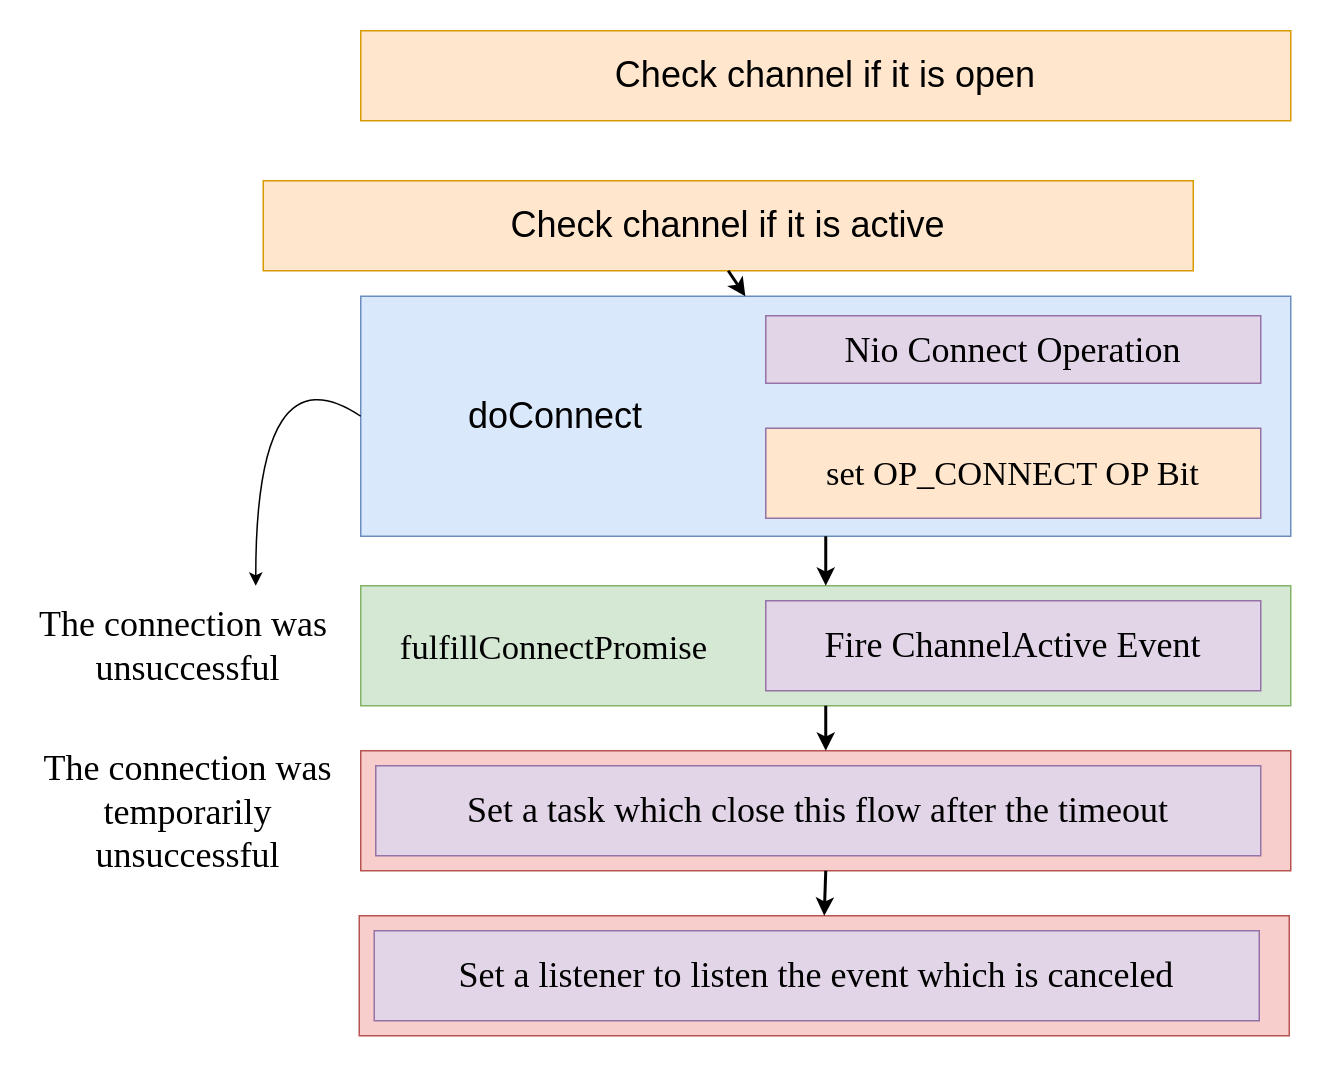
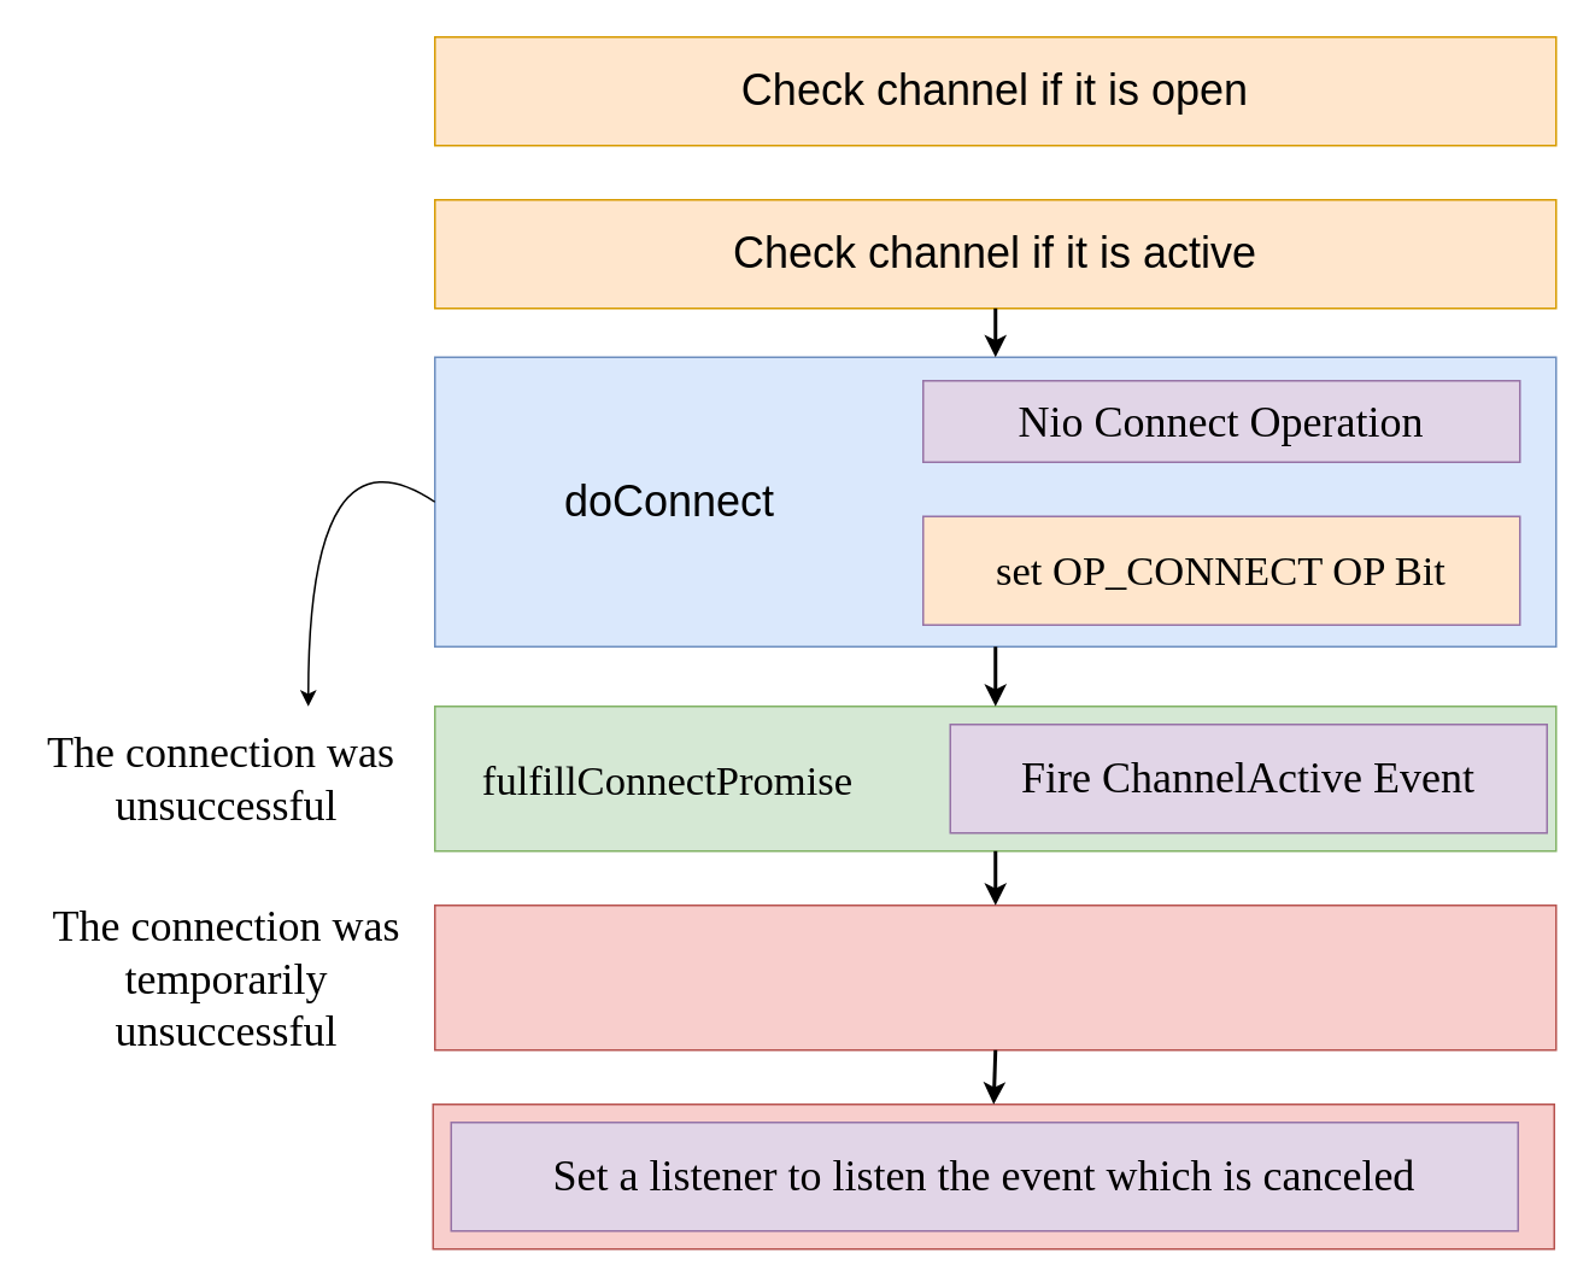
- <mxCell id="3" value="Check channel if it is active" style="rounded=0;whiteSpace=wrap;html=1;fontSize=24;fillColor=#ffe6cc;strokeColor=#d79b00;" vertex="1" parent="1"><mxGeometry x="175" y="120" width="620" height="60" as="geometry" /></mxCell>
+ <mxCell id="3" value="Check channel if it is active" style="rounded=0;whiteSpace=wrap;html=1;fontSize=24;fillColor=#ffe6cc;strokeColor=#d79b00;" vertex="1" parent="1"><mxGeometry x="240" y="110" width="620" height="60" as="geometry" /></mxCell>
- <mxCell id="10" value="Fire ChannelActive Event" style="rounded=0;whiteSpace=wrap;html=1;labelBackgroundColor=none;fontFamily=Comic Sans MS;fontSize=24;fillColor=#e1d5e7;strokeColor=#9673a6;" vertex="1" parent="1"><mxGeometry x="510" y="400" width="330" height="60" as="geometry" /></mxCell>
+ <mxCell id="10" value="Fire ChannelActive Event" style="rounded=0;whiteSpace=wrap;html=1;labelBackgroundColor=none;fontFamily=Comic Sans MS;fontSize=24;fillColor=#e1d5e7;strokeColor=#9673a6;" vertex="1" parent="1"><mxGeometry x="525" y="400" width="330" height="60" as="geometry" /></mxCell>
- <mxCell id="13" value="Set a task which close this flow after the timeout" style="rounded=0;whiteSpace=wrap;html=1;labelBackgroundColor=none;fontFamily=Comic Sans MS;fontSize=24;fillColor=#e1d5e7;strokeColor=#9673a6;" vertex="1" parent="1"><mxGeometry x="250" y="510" width="590" height="60" as="geometry" /></mxCell>
